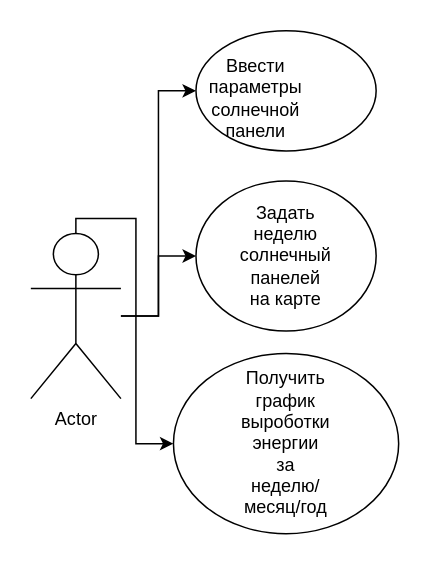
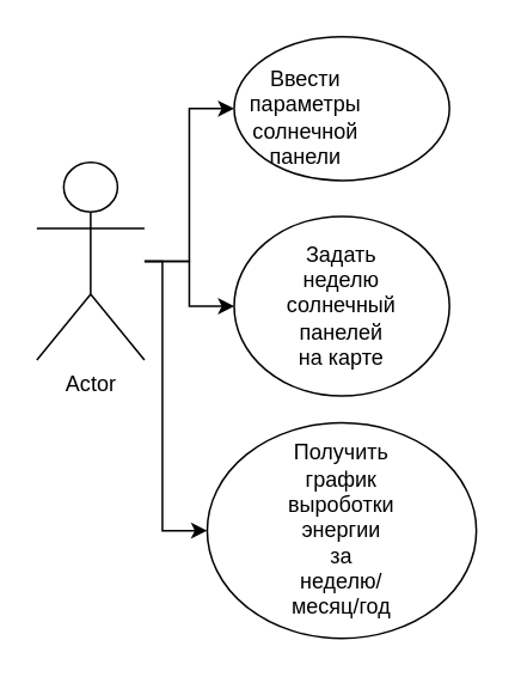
- <mxCell id="5" value="Actor" style="shape=umlActor;verticalLabelPosition=bottom;verticalAlign=top;html=1;outlineConnect=0;" vertex="1" parent="1"><mxGeometry x="20" y="155" width="60" height="110" as="geometry" /></mxCell>
+ <mxCell id="5" value="Actor" style="shape=umlActor;verticalLabelPosition=bottom;verticalAlign=top;html=1;outlineConnect=0;" vertex="1" parent="1"><mxGeometry x="20" y="90" width="60" height="110" as="geometry" /></mxCell>
